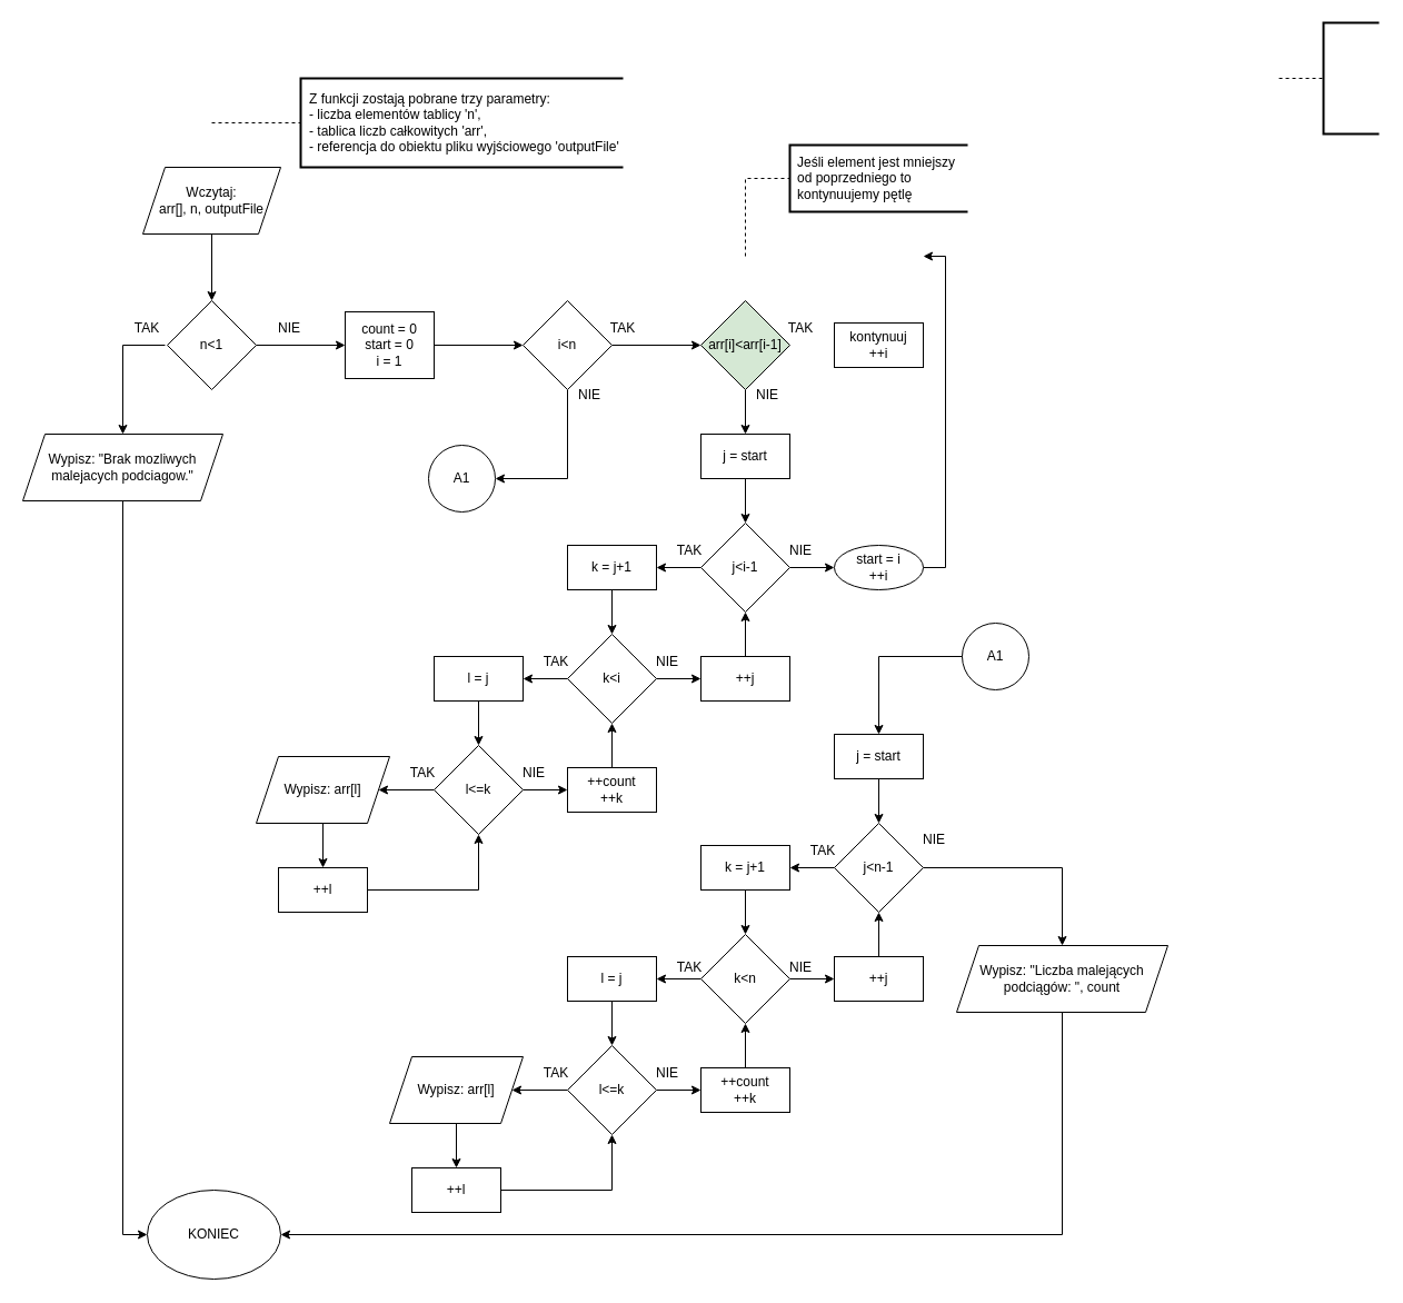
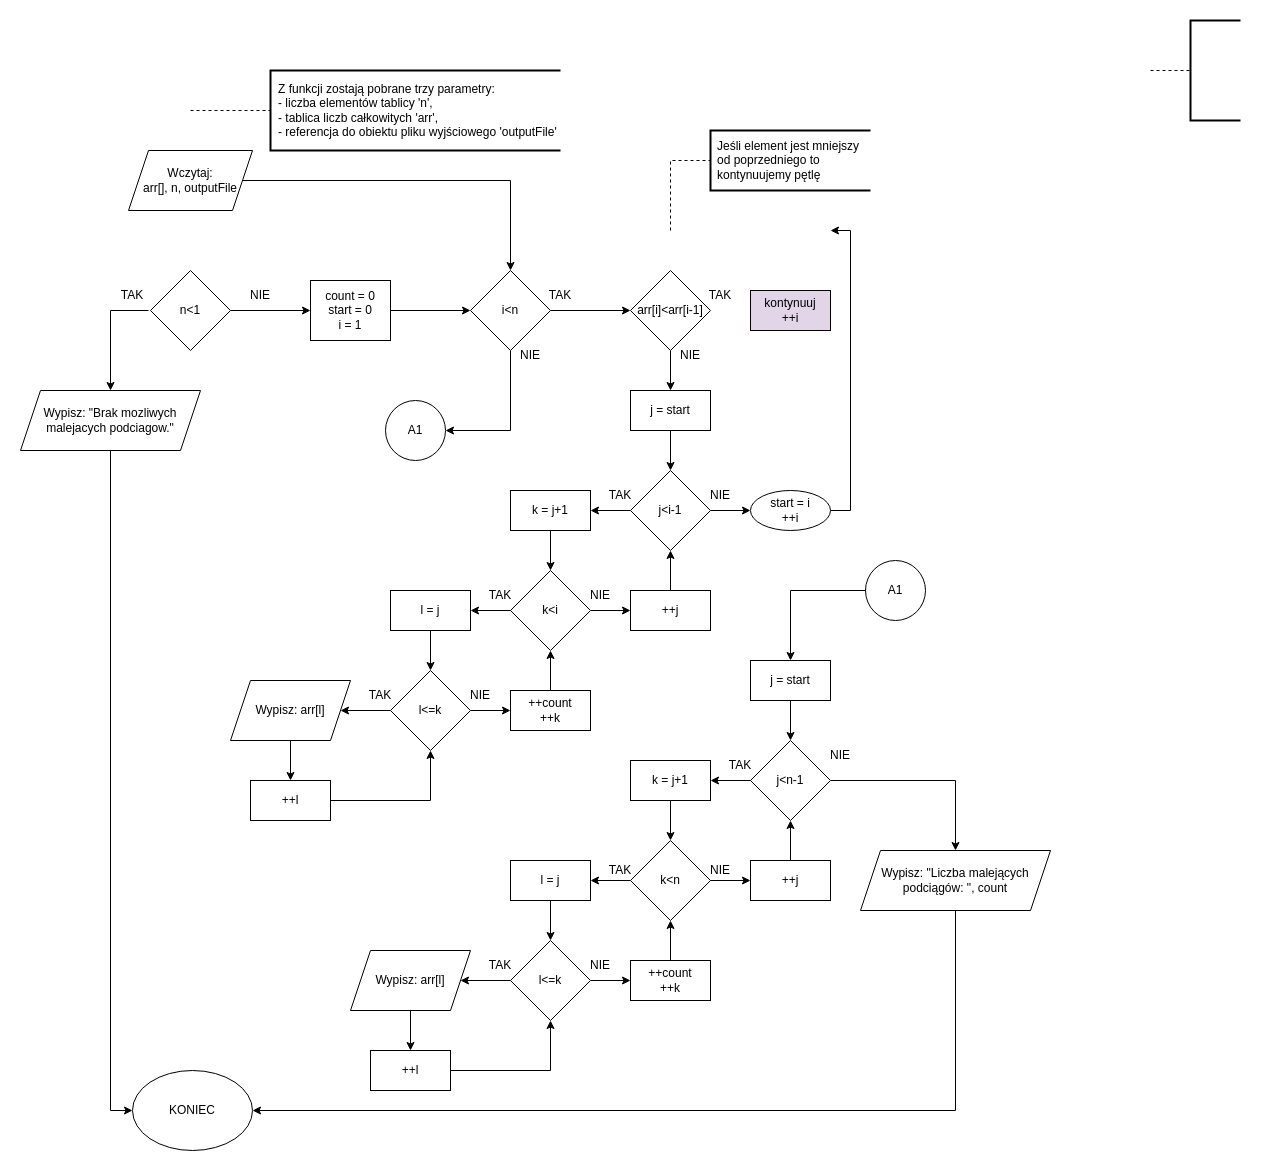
- <mxCell id="10" style="edgeStyle=orthogonalEdgeStyle;rounded=0;orthogonalLoop=1;jettySize=auto;html=1;entryX=0.5;entryY=0;entryDx=0;entryDy=0;" edge="1" parent="1" source="11" target="5"><mxGeometry relative="1" as="geometry" /></mxCell>
+ <mxCell id="10" style="edgeStyle=orthogonalEdgeStyle;rounded=0;orthogonalLoop=1;jettySize=auto;html=1;" edge="1" parent="1" source="11" target="19"><mxGeometry relative="1" as="geometry" /></mxCell>
- <mxCell id="22" value="arr[i]&amp;lt;arr[i-1]" style="rhombus;whiteSpace=wrap;html=1;fillColor=#d5e8d4;" vertex="1" parent="1"><mxGeometry x="630" y="270" width="80" height="80" as="geometry" /></mxCell>
+ <mxCell id="22" value="arr[i]&amp;lt;arr[i-1]" style="rhombus;whiteSpace=wrap;html=1;" vertex="1" parent="1"><mxGeometry x="630" y="270" width="80" height="80" as="geometry" /></mxCell>
- <mxCell id="24" value="kontynuuj&lt;div&gt;++i&lt;/div&gt;" style="rounded=0;whiteSpace=wrap;html=1;" vertex="1" parent="1"><mxGeometry x="750" y="290" width="80" height="40" as="geometry" /></mxCell>
+ <mxCell id="24" value="kontynuuj&lt;div&gt;++i&lt;/div&gt;" style="rounded=0;whiteSpace=wrap;html=1;fillColor=#e1d5e7;" vertex="1" parent="1"><mxGeometry x="750" y="290" width="80" height="40" as="geometry" /></mxCell>
